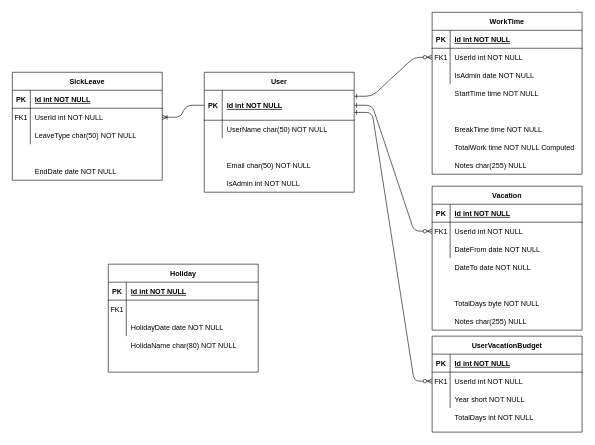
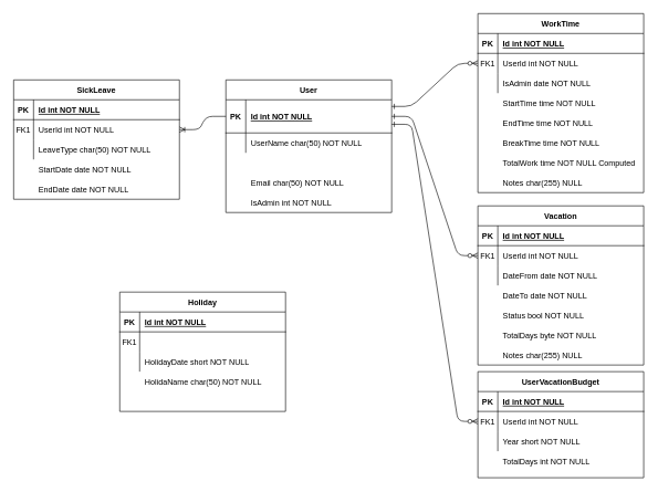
+ <mxCell id="16" value="EndTime time NOT NULL" style="shape=partialRectangle;overflow=hidden;connectable=0;fillColor=none;top=0;left=0;bottom=0;right=0;align=left;spacingLeft=6;" vertex="1" parent="4"><mxGeometry x="30" y="150" width="220" height="30" as="geometry" /></mxCell>
+ <mxCell id="58" value="StartDate date NOT NULL" style="shape=partialRectangle;overflow=hidden;connectable=0;fillColor=none;top=0;left=0;bottom=0;right=0;align=left;spacingLeft=6;" vertex="1" parent="47"><mxGeometry x="30" y="120" width="220" height="30" as="geometry" /></mxCell>
+ <mxCell id="32" value="Status bool NOT NULL" style="shape=partialRectangle;overflow=hidden;connectable=0;fillColor=none;top=0;left=0;bottom=0;right=0;align=left;spacingLeft=6;" vertex="1" parent="20"><mxGeometry x="30" y="150" width="220" height="30" as="geometry" /></mxCell>
- <mxCell id="81" value="HolidayDate date NOT NULL" style="shape=partialRectangle;overflow=hidden;connectable=0;fillColor=none;top=0;left=0;bottom=0;right=0;align=left;spacingLeft=6;" vertex="1" parent="79"><mxGeometry x="30" width="220" height="30" as="geometry" /></mxCell>
+ <mxCell id="81" value="HolidayDate short NOT NULL" style="shape=partialRectangle;overflow=hidden;connectable=0;fillColor=none;top=0;left=0;bottom=0;right=0;align=left;spacingLeft=6;" vertex="1" parent="79"><mxGeometry x="30" width="220" height="30" as="geometry" /></mxCell>
- <mxCell id="82" value="HolidaName char(80) NOT NULL" style="shape=partialRectangle;overflow=hidden;connectable=0;fillColor=none;top=0;left=0;bottom=0;right=0;align=left;spacingLeft=6;" vertex="1" parent="71"><mxGeometry x="30" y="120" width="220" height="30" as="geometry" /></mxCell>
+ <mxCell id="82" value="HolidaName char(50) NOT NULL" style="shape=partialRectangle;overflow=hidden;connectable=0;fillColor=none;top=0;left=0;bottom=0;right=0;align=left;spacingLeft=6;" vertex="1" parent="71"><mxGeometry x="30" y="120" width="220" height="30" as="geometry" /></mxCell>
